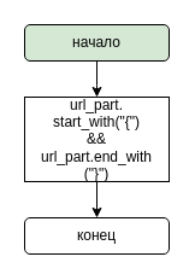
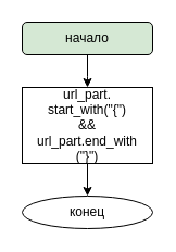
- <mxCell id="4" value="конец" style="rounded=1;whiteSpace=wrap;html=1;" vertex="1" parent="1"><mxGeometry x="20" y="180" width="120" height="30" as="geometry" /></mxCell>
+ <mxCell id="4" value="конец" style="ellipse;whiteSpace=wrap;html=1;" vertex="1" parent="1"><mxGeometry x="20" y="180" width="120" height="30" as="geometry" /></mxCell>
